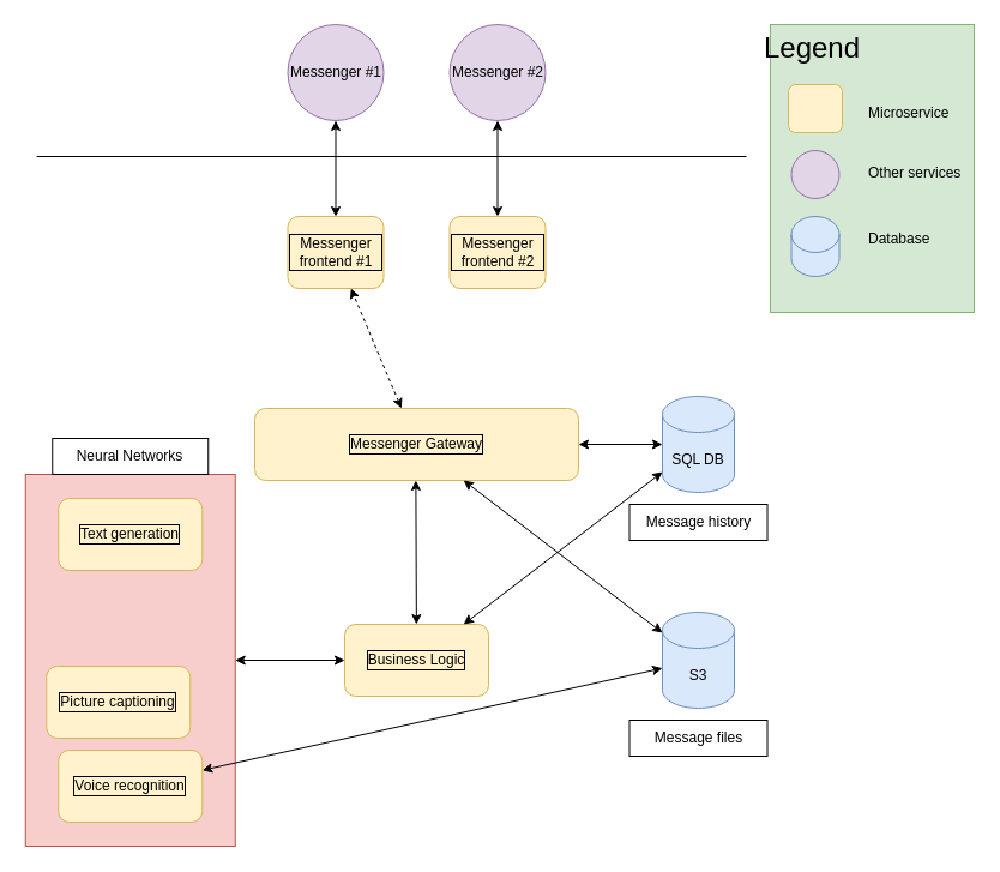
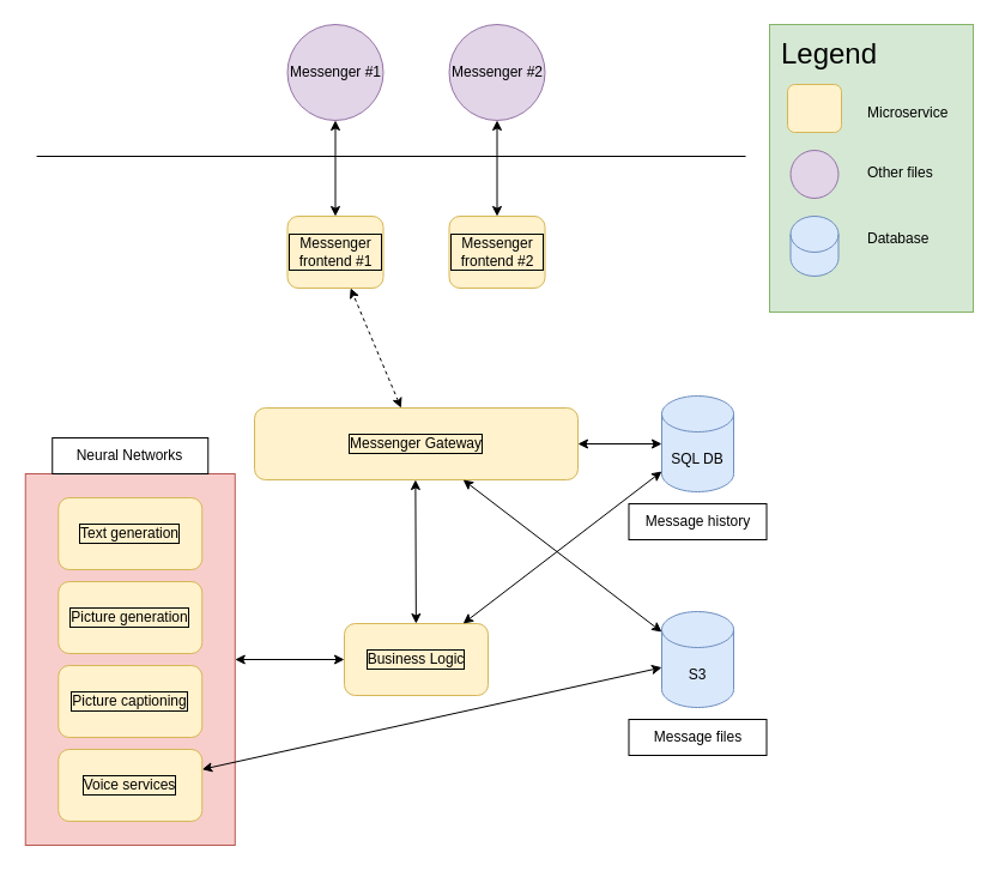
- <mxCell id="21" value="Legend" style="text;html=1;strokeColor=none;fillColor=none;align=center;verticalAlign=middle;whiteSpace=wrap;rounded=0;fontSize=24;" parent="1" vertex="1"><mxGeometry x="647" y="25" width="60" height="30" as="geometry" /></mxCell>
+ <mxCell id="21" value="Legend" style="text;html=1;strokeColor=none;fillColor=none;align=center;verticalAlign=middle;whiteSpace=wrap;rounded=0;fontSize=24;" parent="1" vertex="1"><mxGeometry x="662" y="30" width="60" height="30" as="geometry" /></mxCell>
- <mxCell id="26" value="&lt;font style=&quot;font-size: 12px;&quot;&gt;Other services&lt;/font&gt;" style="text;html=1;strokeColor=none;fillColor=none;align=left;verticalAlign=middle;whiteSpace=wrap;rounded=0;fontSize=24;" parent="1" vertex="1"><mxGeometry x="722" y="125" width="90" height="30" as="geometry" /></mxCell>
+ <mxCell id="26" value="&lt;font style=&quot;font-size: 12px;&quot;&gt;Other files&lt;/font&gt;" style="text;html=1;strokeColor=none;fillColor=none;align=left;verticalAlign=middle;whiteSpace=wrap;rounded=0;fontSize=24;" parent="1" vertex="1"><mxGeometry x="722" y="125" width="90" height="30" as="geometry" /></mxCell>
+ <mxCell id="20" value="Picture generation" style="rounded=1;whiteSpace=wrap;html=1;labelBorderColor=default;fontSize=12;fillColor=#fff2cc;strokeColor=#d6b656;" parent="1" vertex="1"><mxGeometry x="48.25" y="485" width="120" height="60" as="geometry" /></mxCell>
- <mxCell id="19" value="Picture captioning" style="rounded=1;whiteSpace=wrap;html=1;labelBorderColor=default;fontSize=12;fillColor=#fff2cc;strokeColor=#d6b656;" parent="1" vertex="1"><mxGeometry x="38.25" y="555" width="120" height="60" as="geometry" /></mxCell>
+ <mxCell id="19" value="Picture captioning" style="rounded=1;whiteSpace=wrap;html=1;labelBorderColor=default;fontSize=12;fillColor=#fff2cc;strokeColor=#d6b656;" parent="1" vertex="1"><mxGeometry x="48.25" y="555" width="120" height="60" as="geometry" /></mxCell>
- <mxCell id="31" value="Voice recognition" style="rounded=1;whiteSpace=wrap;html=1;labelBorderColor=default;fontSize=12;fillColor=#fff2cc;strokeColor=#d6b656;" parent="1" vertex="1"><mxGeometry x="48.25" y="625" width="120" height="60" as="geometry" /></mxCell>
+ <mxCell id="31" value="Voice services" style="rounded=1;whiteSpace=wrap;html=1;labelBorderColor=default;fontSize=12;fillColor=#fff2cc;strokeColor=#d6b656;" parent="1" vertex="1"><mxGeometry x="48.25" y="625" width="120" height="60" as="geometry" /></mxCell>
